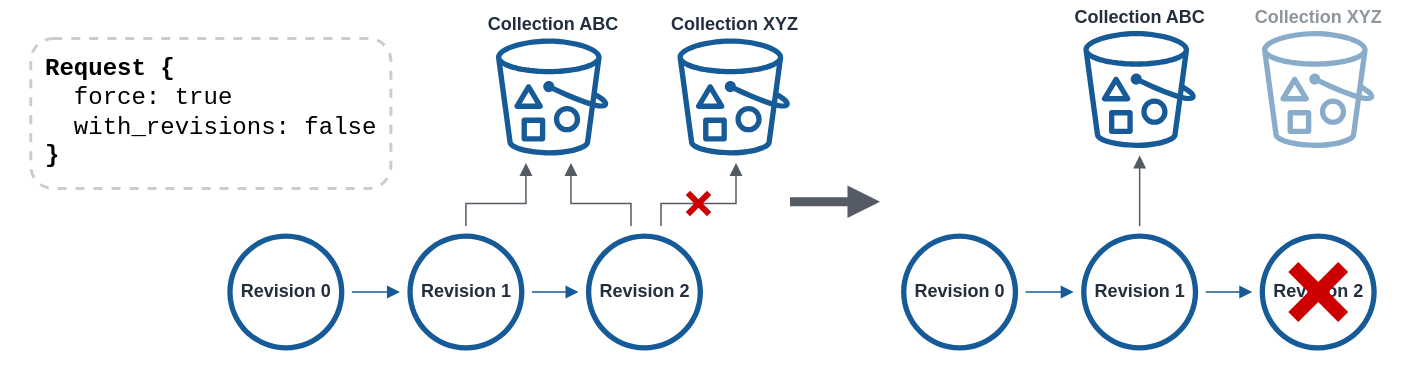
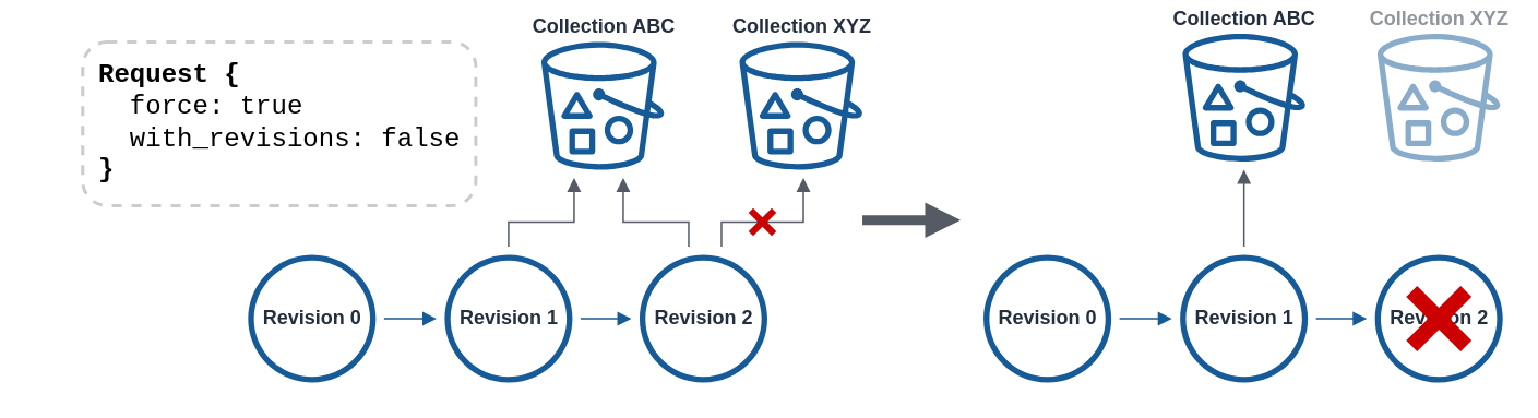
- <mxCell id="23" value="&lt;div style=&quot;font-size: 16px;&quot; align=&quot;left&quot;&gt;&lt;div style=&quot;font-size: 16px;&quot;&gt;&lt;b style=&quot;font-size: 16px;&quot;&gt;&lt;font data-font-src=&quot;https://fonts.googleapis.com/css?family=+Roboto+Mono&quot; style=&quot;font-size: 16px;&quot;&gt;Request {&lt;/font&gt;&lt;/b&gt;&lt;/div&gt;&lt;/div&gt;&lt;div style=&quot;font-size: 16px;&quot; align=&quot;left&quot;&gt;&lt;div style=&quot;font-size: 16px;&quot;&gt;&lt;b style=&quot;font-size: 16px;&quot;&gt;&lt;font data-font-src=&quot;https://fonts.googleapis.com/css?family=+Roboto+Mono&quot; style=&quot;font-size: 16px;&quot;&gt;&amp;nbsp; &lt;/font&gt;&lt;/b&gt;&lt;font data-font-src=&quot;https://fonts.googleapis.com/css?family=+Roboto+Mono&quot; style=&quot;font-size: 16px;&quot;&gt;force: true&lt;/font&gt;&lt;/div&gt;&lt;div style=&quot;font-size: 16px;&quot;&gt;&lt;font data-font-src=&quot;https://fonts.googleapis.com/css?family=+Roboto+Mono&quot; style=&quot;font-size: 16px;&quot;&gt;&amp;nbsp; with_revisions: false&lt;br style=&quot;font-size: 16px;&quot;&gt;&lt;/font&gt;&lt;/div&gt;&lt;div style=&quot;font-size: 16px;&quot;&gt;&lt;b style=&quot;font-size: 16px;&quot;&gt;&lt;font data-font-src=&quot;https://fonts.googleapis.com/css?family=+Roboto+Mono&quot; style=&quot;font-size: 16px;&quot;&gt;}&lt;/font&gt;&lt;/b&gt;&lt;/div&gt;&lt;/div&gt;" style="text;html=1;strokeColor=#CCCCCC;fillColor=none;align=left;verticalAlign=middle;whiteSpace=wrap;rounded=1;fontFamily=Liberation Mono;fontSource=https%3A%2F%2Ffonts.googleapis.com%2Fcss%3Ffamily%3D%2BRoboto%2BMono;dashed=1;spacing=10;fontSize=16;strokeWidth=2;" vertex="1" parent="1"><mxGeometry x="20" y="25" width="240" height="100" as="geometry" /></mxCell>
+ <mxCell id="23" value="&lt;div style=&quot;font-size: 16px;&quot; align=&quot;left&quot;&gt;&lt;div style=&quot;font-size: 16px;&quot;&gt;&lt;b style=&quot;font-size: 16px;&quot;&gt;&lt;font data-font-src=&quot;https://fonts.googleapis.com/css?family=+Roboto+Mono&quot; style=&quot;font-size: 16px;&quot;&gt;Request {&lt;/font&gt;&lt;/b&gt;&lt;/div&gt;&lt;/div&gt;&lt;div style=&quot;font-size: 16px;&quot; align=&quot;left&quot;&gt;&lt;div style=&quot;font-size: 16px;&quot;&gt;&lt;b style=&quot;font-size: 16px;&quot;&gt;&lt;font data-font-src=&quot;https://fonts.googleapis.com/css?family=+Roboto+Mono&quot; style=&quot;font-size: 16px;&quot;&gt;&amp;nbsp; &lt;/font&gt;&lt;/b&gt;&lt;font data-font-src=&quot;https://fonts.googleapis.com/css?family=+Roboto+Mono&quot; style=&quot;font-size: 16px;&quot;&gt;force: true&lt;/font&gt;&lt;/div&gt;&lt;div style=&quot;font-size: 16px;&quot;&gt;&lt;font data-font-src=&quot;https://fonts.googleapis.com/css?family=+Roboto+Mono&quot; style=&quot;font-size: 16px;&quot;&gt;&amp;nbsp; with_revisions: false&lt;br style=&quot;font-size: 16px;&quot;&gt;&lt;/font&gt;&lt;/div&gt;&lt;div style=&quot;font-size: 16px;&quot;&gt;&lt;b style=&quot;font-size: 16px;&quot;&gt;&lt;font data-font-src=&quot;https://fonts.googleapis.com/css?family=+Roboto+Mono&quot; style=&quot;font-size: 16px;&quot;&gt;}&lt;/font&gt;&lt;/b&gt;&lt;/div&gt;&lt;/div&gt;" style="text;html=1;strokeColor=#CCCCCC;fillColor=none;align=left;verticalAlign=middle;whiteSpace=wrap;rounded=1;fontFamily=Liberation Mono;fontSource=https%3A%2F%2Ffonts.googleapis.com%2Fcss%3Ffamily%3D%2BRoboto%2BMono;dashed=1;spacing=10;fontSize=16;strokeWidth=2;" vertex="1" parent="1"><mxGeometry x="50" y="25" width="240" height="100" as="geometry" /></mxCell>
